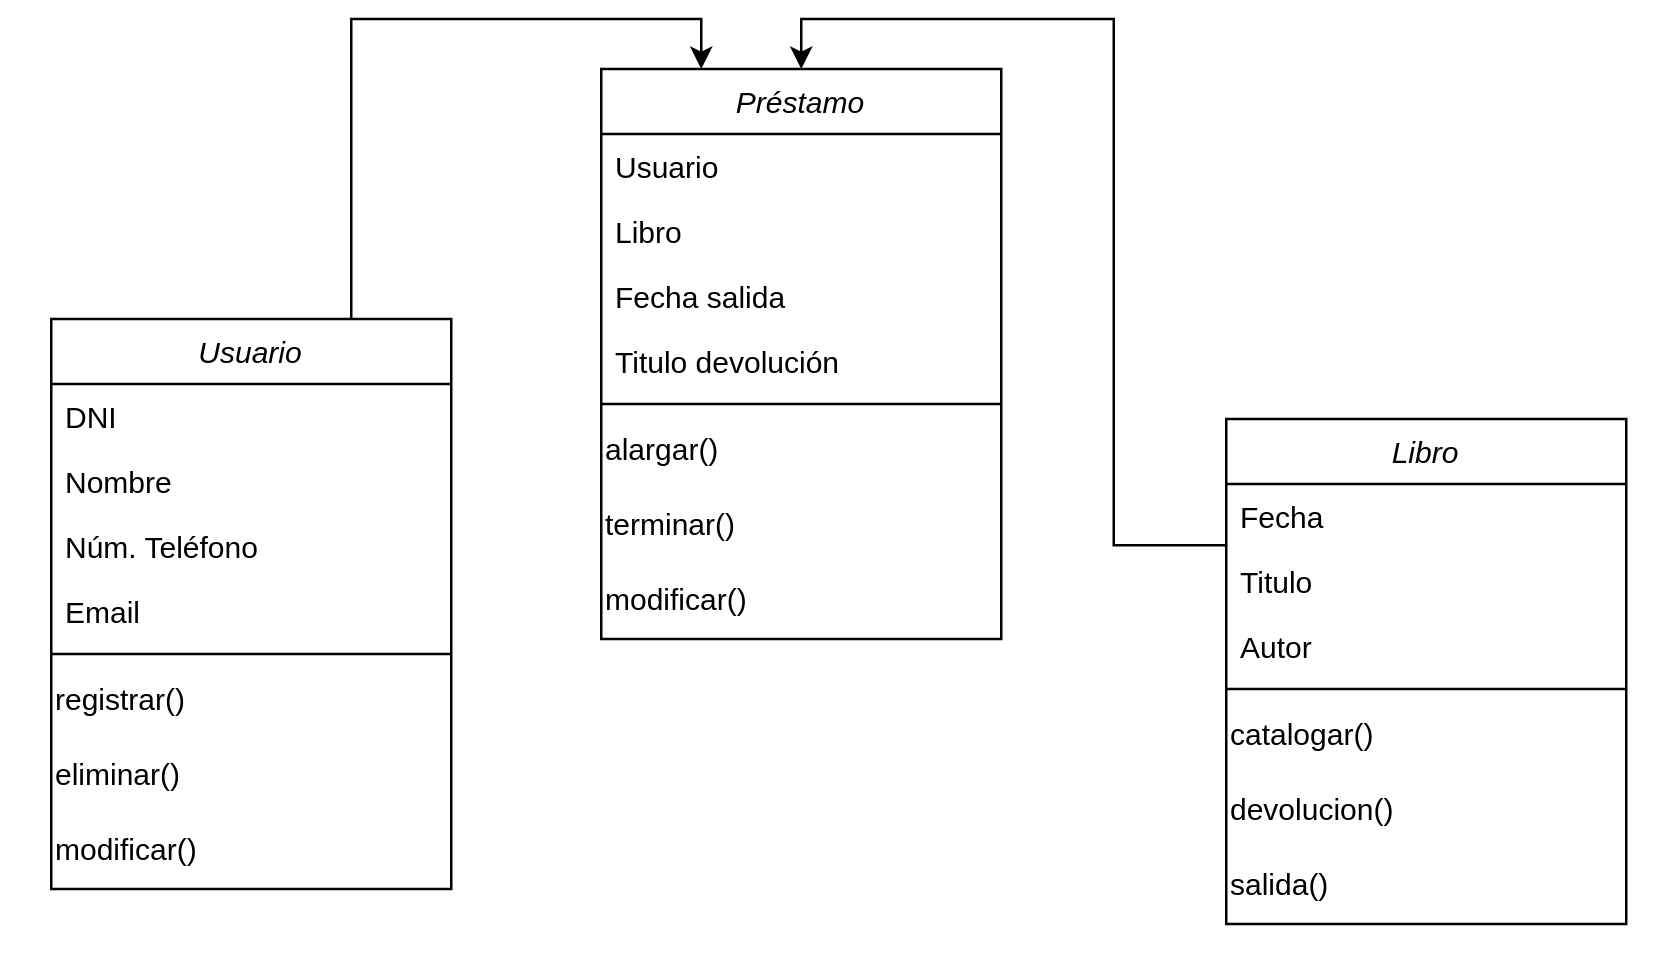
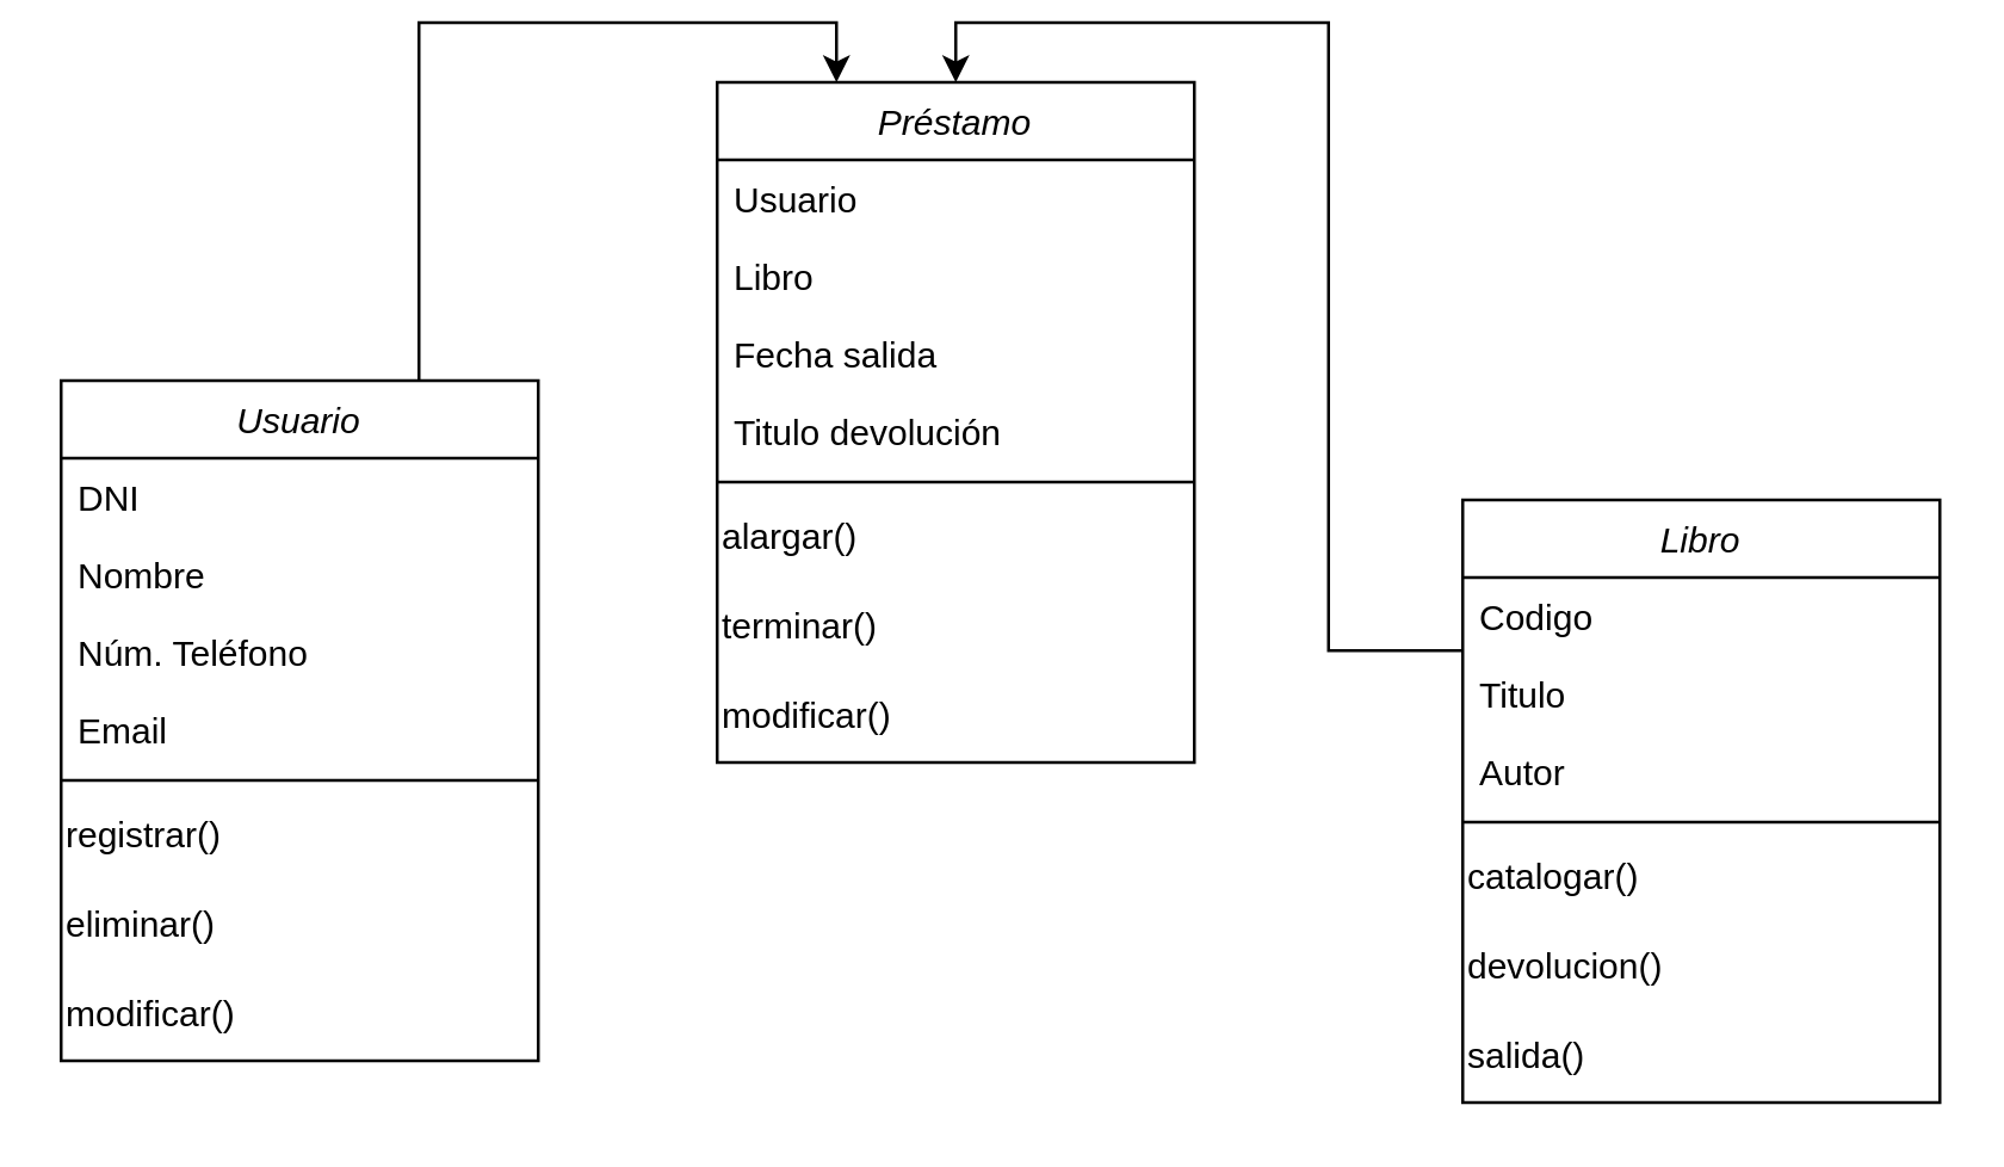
- <mxCell id="14" value="Fecha" style="text;align=left;verticalAlign=top;spacingLeft=4;spacingRight=4;overflow=hidden;rotatable=0;points=[[0,0.5],[1,0.5]];portConstraint=eastwest;" vertex="1" parent="13"><mxGeometry y="26" width="160" height="26" as="geometry" /></mxCell>
+ <mxCell id="14" value="Codigo" style="text;align=left;verticalAlign=top;spacingLeft=4;spacingRight=4;overflow=hidden;rotatable=0;points=[[0,0.5],[1,0.5]];portConstraint=eastwest;" vertex="1" parent="13"><mxGeometry y="26" width="160" height="26" as="geometry" /></mxCell>
